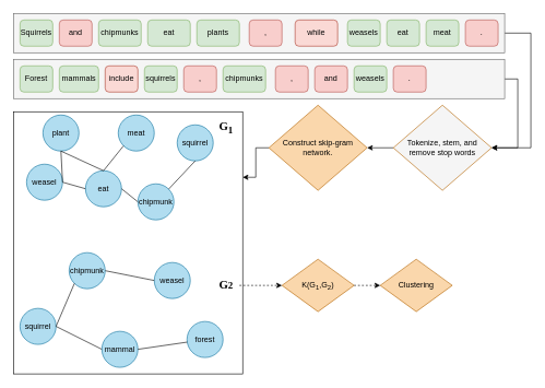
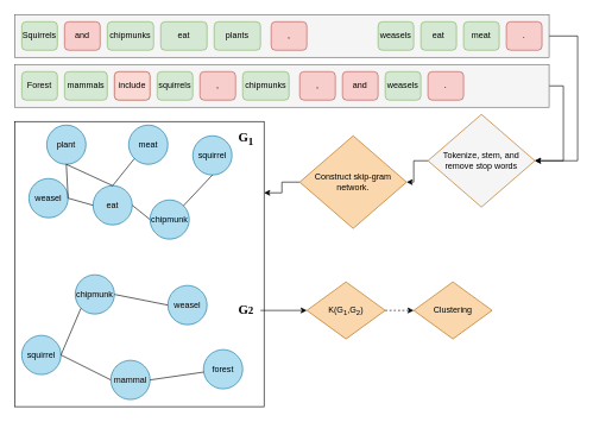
- <mxCell id="21" value="while" style="rounded=1;whiteSpace=wrap;html=1;fillColor=#fad9d5;strokeColor=#ae4132;" vertex="1" parent="1"><mxGeometry x="450" y="30" width="65" height="40" as="geometry" /></mxCell>
- <mxCell id="30" value="Construct skip-gram network." style="rhombus;whiteSpace=wrap;html=1;fillColor=#fad7ac;strokeColor=#b46504;" vertex="1" parent="1"><mxGeometry x="410" y="160" width="150" height="130" as="geometry" /></mxCell>
+ <mxCell id="30" value="Construct skip-gram network." style="rhombus;whiteSpace=wrap;html=1;fillColor=#fad7ac;strokeColor=#b46504;" vertex="1" parent="1"><mxGeometry x="420" y="190" width="150" height="130" as="geometry" /></mxCell>
- <mxCell id="54" style="edgeStyle=orthogonalEdgeStyle;rounded=0;orthogonalLoop=1;jettySize=auto;html=1;entryX=0;entryY=0.5;entryDx=0;entryDy=0;dashed=1;" edge="1" parent="1" source="55" target="57"><mxGeometry relative="1" as="geometry" /></mxCell>
+ <mxCell id="54" style="edgeStyle=orthogonalEdgeStyle;rounded=0;orthogonalLoop=1;jettySize=auto;html=1;entryX=0;entryY=0.5;entryDx=0;entryDy=0;" edge="1" parent="1" source="55" target="57"><mxGeometry relative="1" as="geometry" /></mxCell>
